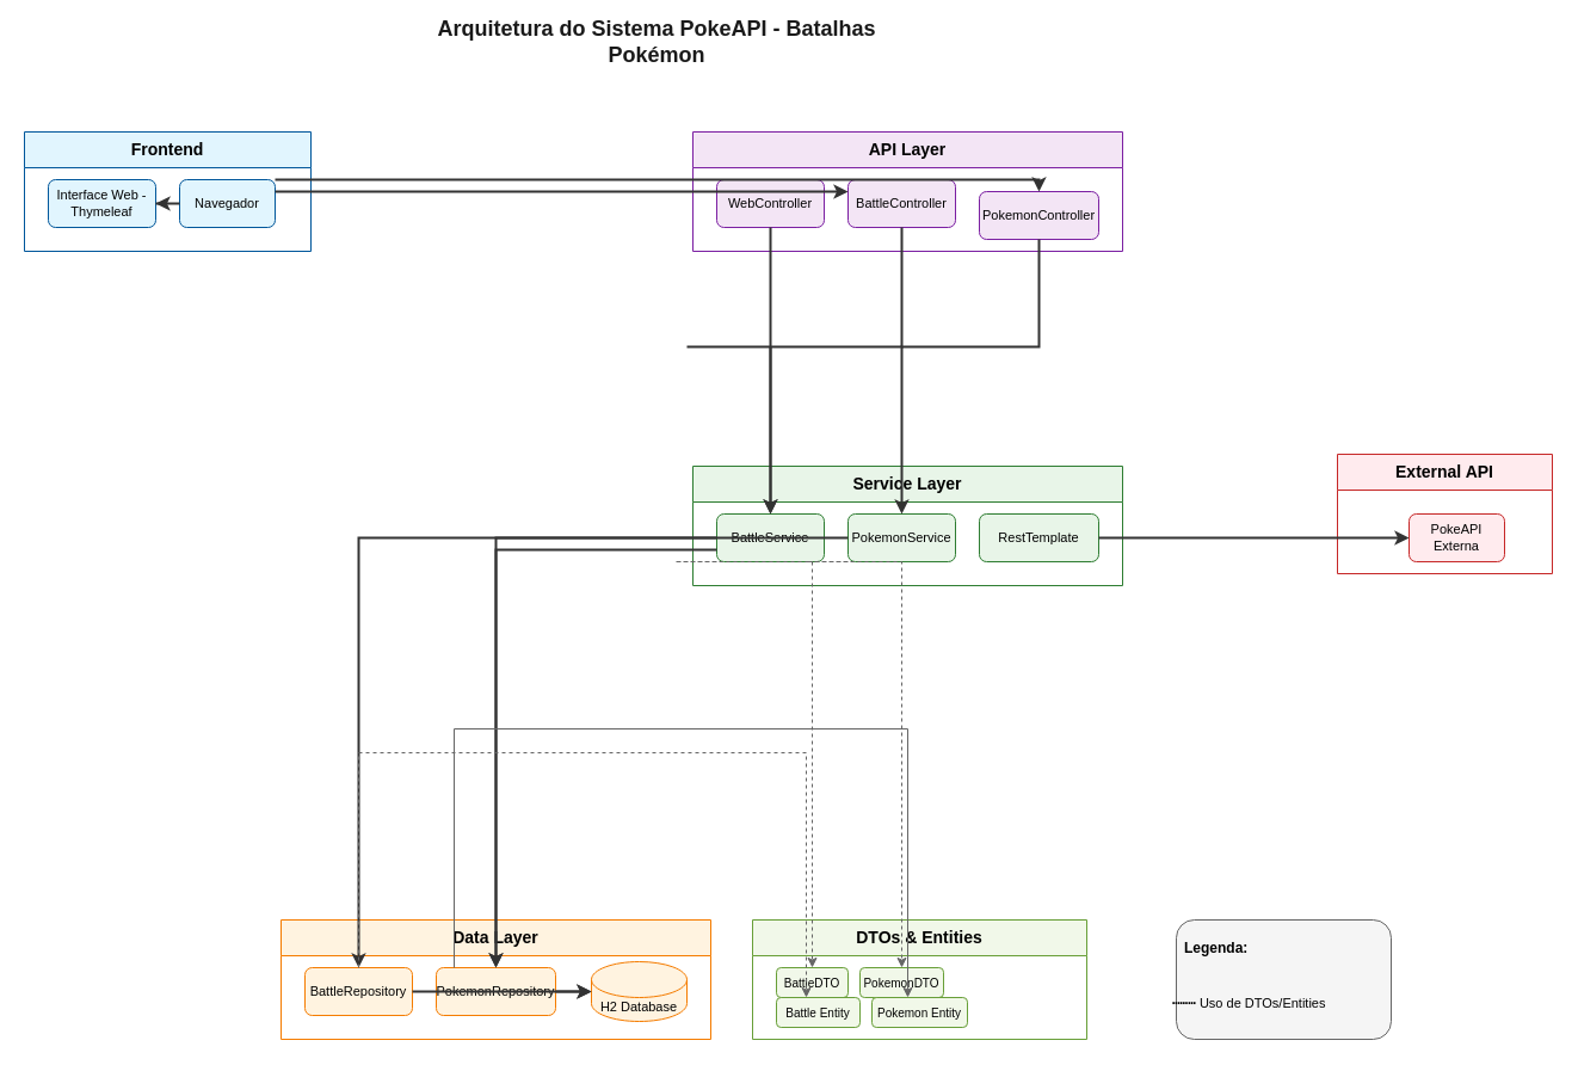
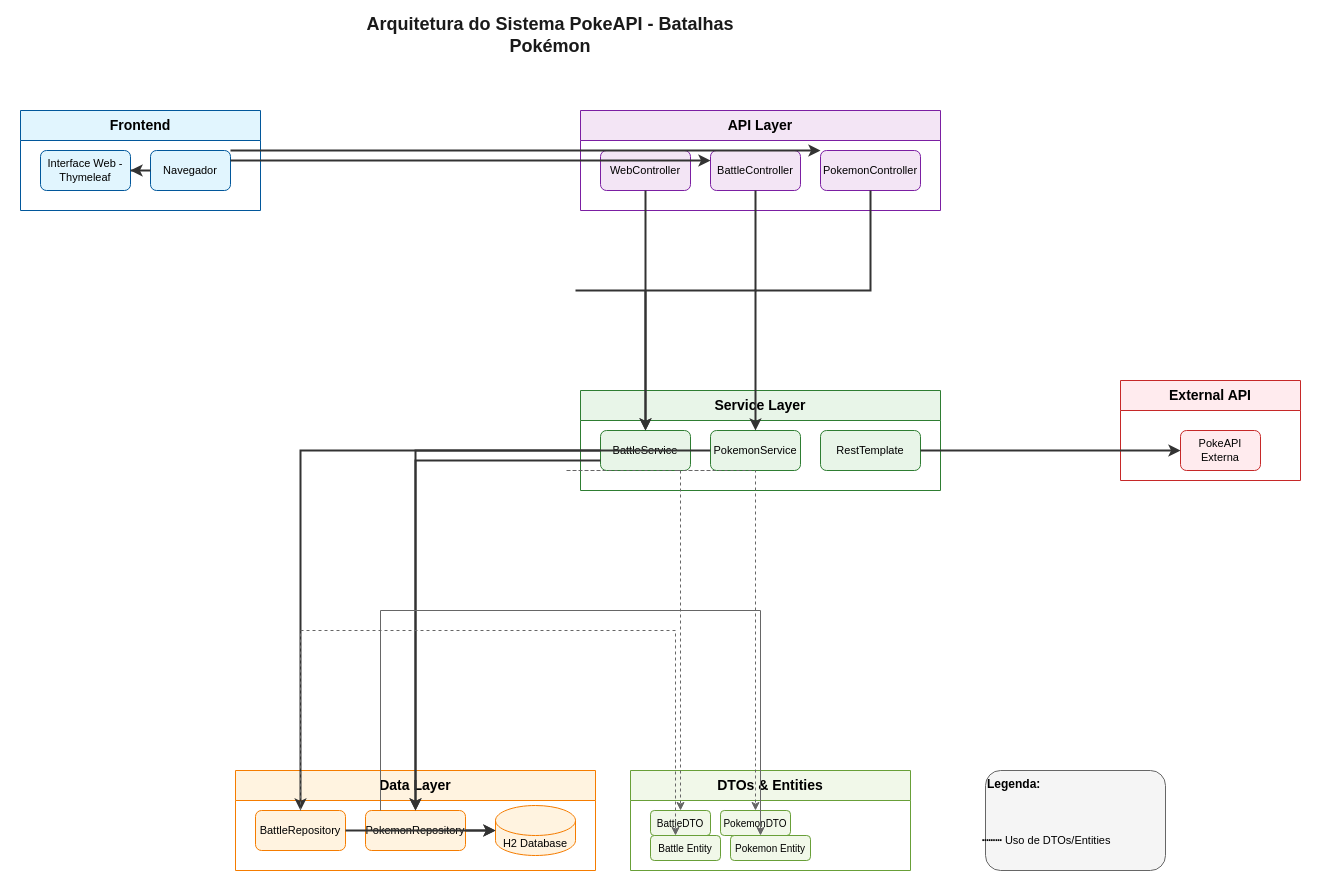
- <mxCell id="8" value="PokemonController" style="rounded=1;whiteSpace=wrap;html=1;fillColor=#f3e5f5;strokeColor=#7b1fa2;fontSize=11;" vertex="1" parent="5"><mxGeometry x="240" y="50" width="100" height="40" as="geometry" /></mxCell>
+ <mxCell id="8" value="PokemonController" style="rounded=1;whiteSpace=wrap;html=1;fillColor=#f3e5f5;strokeColor=#7b1fa2;fontSize=11;" vertex="1" parent="5"><mxGeometry x="240" y="40" width="100" height="40" as="geometry" /></mxCell>
- <mxCell id="42" value="Legenda:" style="text;html=1;strokeColor=none;fillColor=none;align=left;verticalAlign=top;whiteSpace=wrap;rounded=0;fontSize=12;fontStyle=1;" vertex="1" parent="1"><mxGeometry x="990" y="780" width="60" height="20" as="geometry" /></mxCell>
+ <mxCell id="42" value="Legenda:" style="text;html=1;strokeColor=none;fillColor=none;align=left;verticalAlign=top;whiteSpace=wrap;rounded=0;fontSize=12;fontStyle=1;" vertex="1" parent="1"><mxGeometry x="985" y="770" width="60" height="20" as="geometry" /></mxCell>
